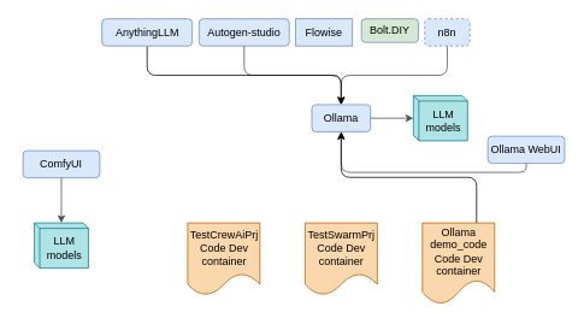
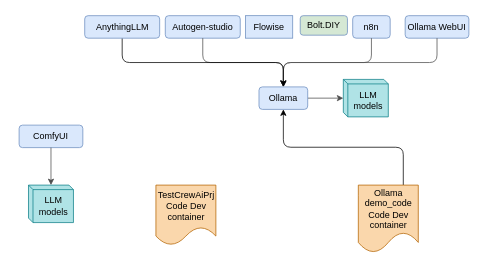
- <mxCell id="16" value="n8n" style="rounded=1;whiteSpace=wrap;html=1;fillColor=#dae8fc;strokeColor=#6c8ebf;fontColor=#000000;dashed=1;" parent="1" vertex="1"><mxGeometry x="470" y="20" width="50" height="30" as="geometry" /></mxCell>
+ <mxCell id="16" value="n8n" style="rounded=1;whiteSpace=wrap;html=1;fillColor=#dae8fc;strokeColor=#6c8ebf;fontColor=#000000;" parent="1" vertex="1"><mxGeometry x="470" y="20" width="50" height="30" as="geometry" /></mxCell>
- <mxCell id="6" value="Ollama WebUI" style="rounded=1;whiteSpace=wrap;html=1;fillColor=#dae8fc;strokeColor=#6c8ebf;fontColor=#000000;" parent="1" vertex="1"><mxGeometry x="540" y="150" width="85" height="30" as="geometry" /></mxCell>
+ <mxCell id="6" value="Ollama WebUI" style="rounded=1;whiteSpace=wrap;html=1;fillColor=#dae8fc;strokeColor=#6c8ebf;fontColor=#000000;" parent="1" vertex="1"><mxGeometry x="540" y="20" width="85" height="30" as="geometry" /></mxCell>
- <mxCell id="19" value="TestSwarmPrj Code Dev container" style="shape=document;whiteSpace=wrap;html=1;boundedLbl=1;fillColor=#fad7ac;strokeColor=#b46504;" parent="1" vertex="1"><mxGeometry x="337.5" y="246" width="80" height="80" as="geometry" /></mxCell>
- <mxCell id="21" value="Ollama demo_code Code Dev container" style="shape=document;whiteSpace=wrap;html=1;boundedLbl=1;fillColor=#fad7ac;strokeColor=#b46504;" parent="1" vertex="1"><mxGeometry x="467.5" y="246" width="80" height="90" as="geometry" /></mxCell>
+ <mxCell id="21" value="Ollama demo_code Code Dev container" style="shape=document;whiteSpace=wrap;html=1;boundedLbl=1;fillColor=#fad7ac;strokeColor=#b46504;" parent="1" vertex="1"><mxGeometry x="477.5" y="246" width="80" height="90" as="geometry" /></mxCell>
